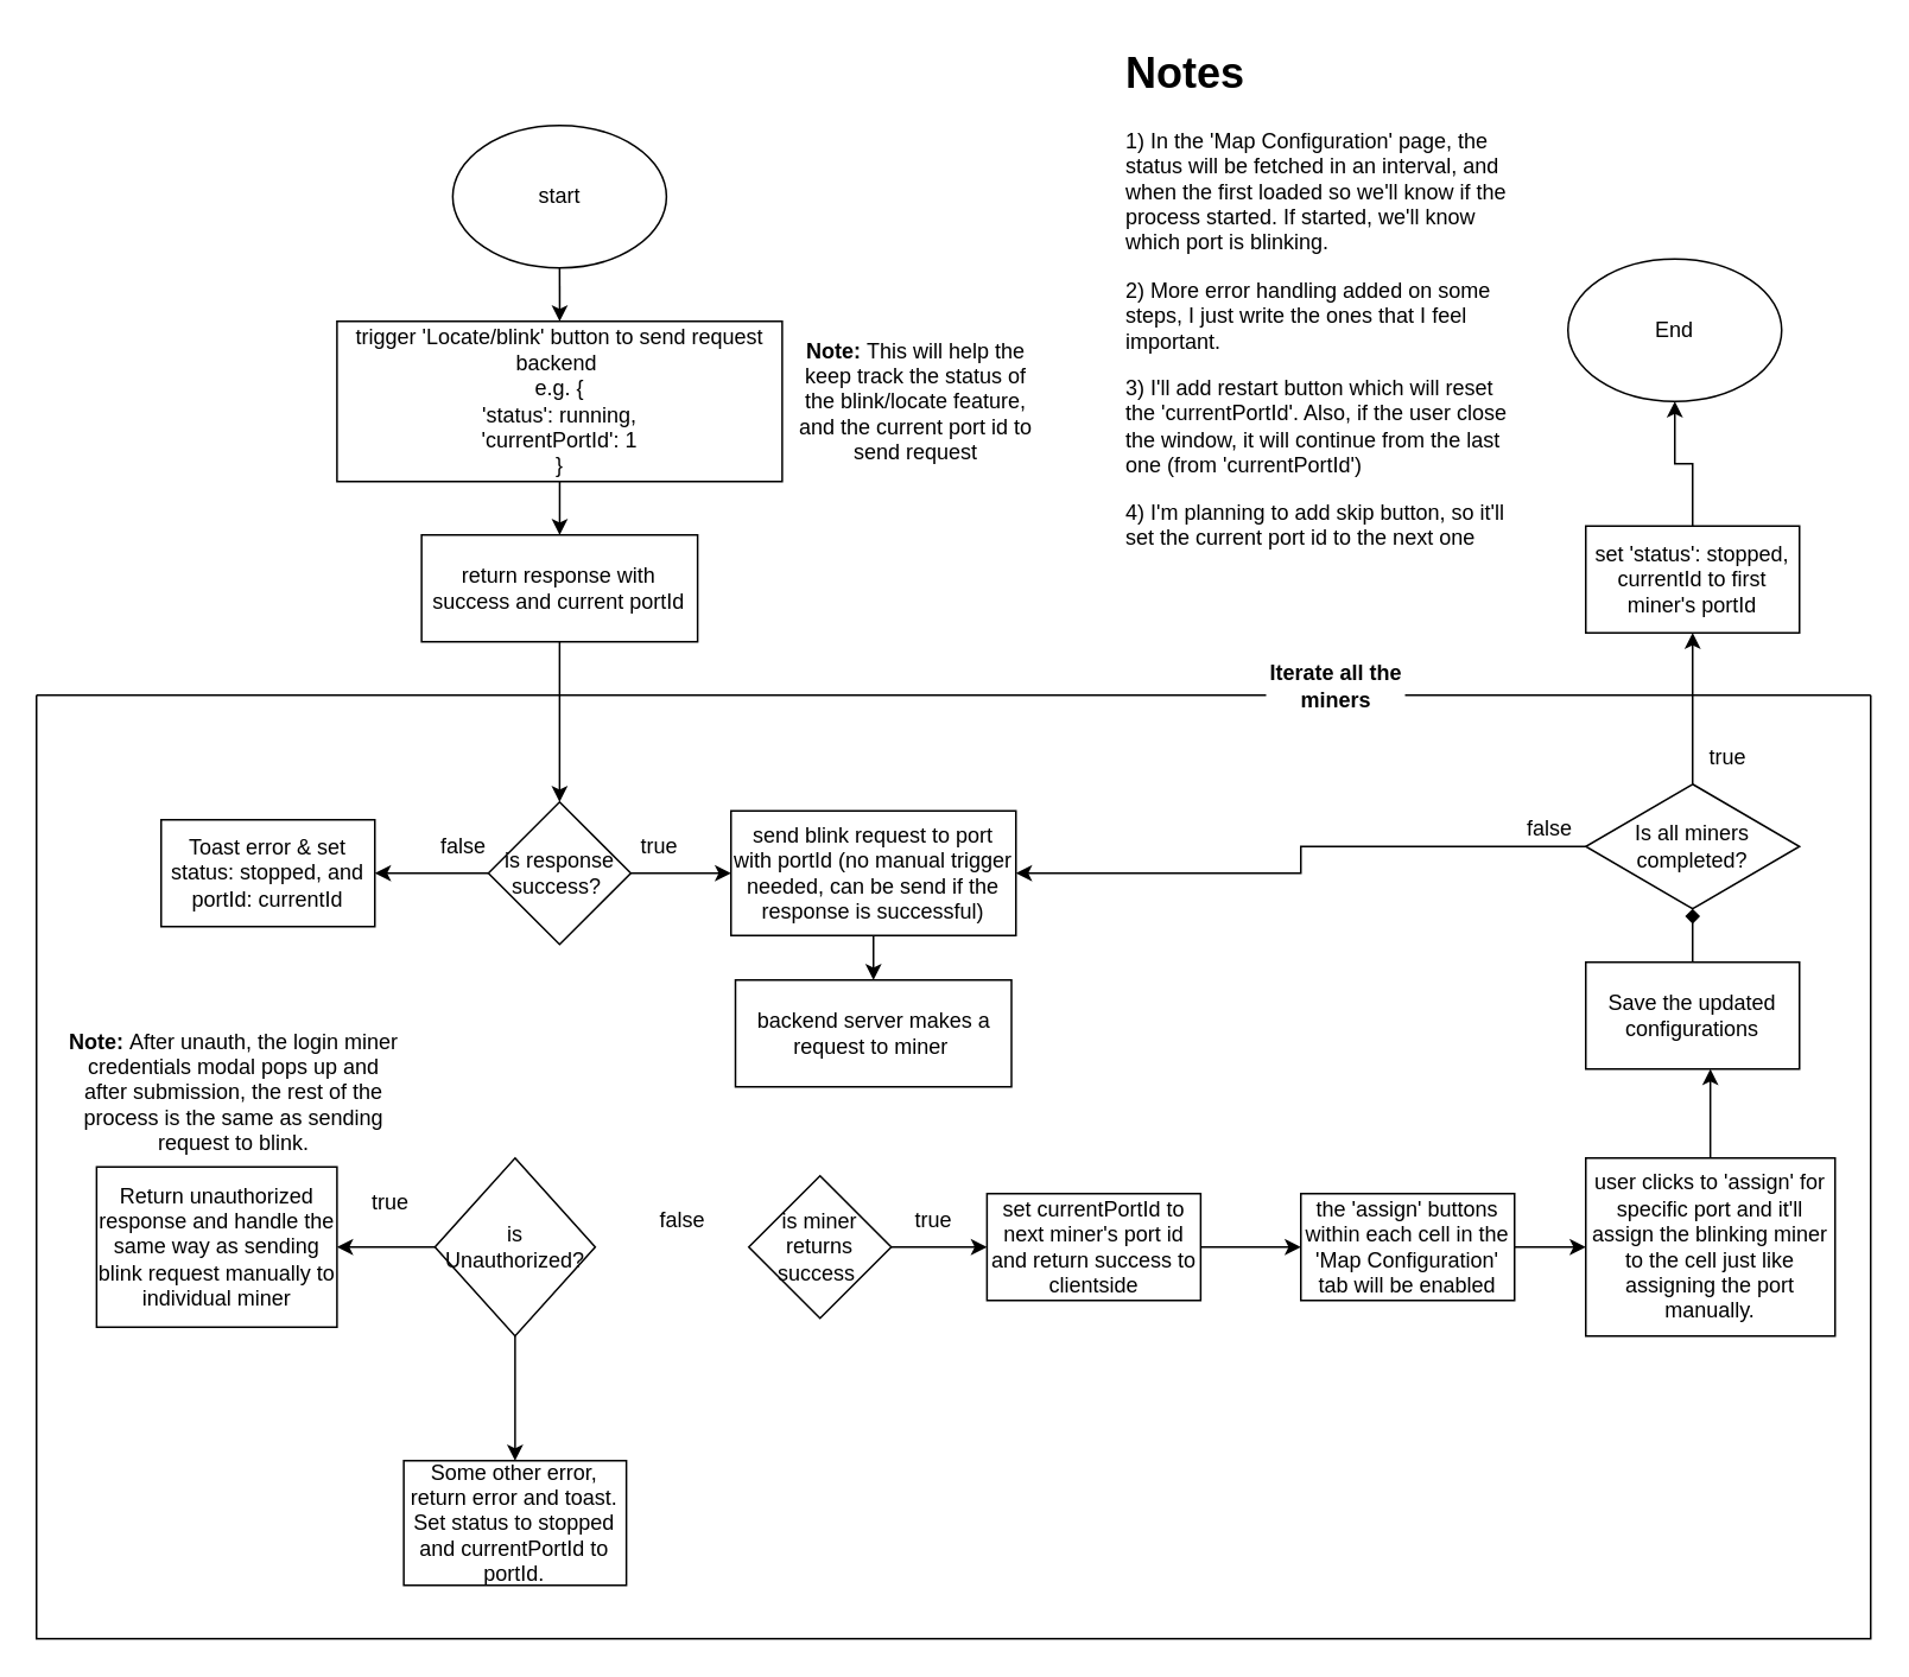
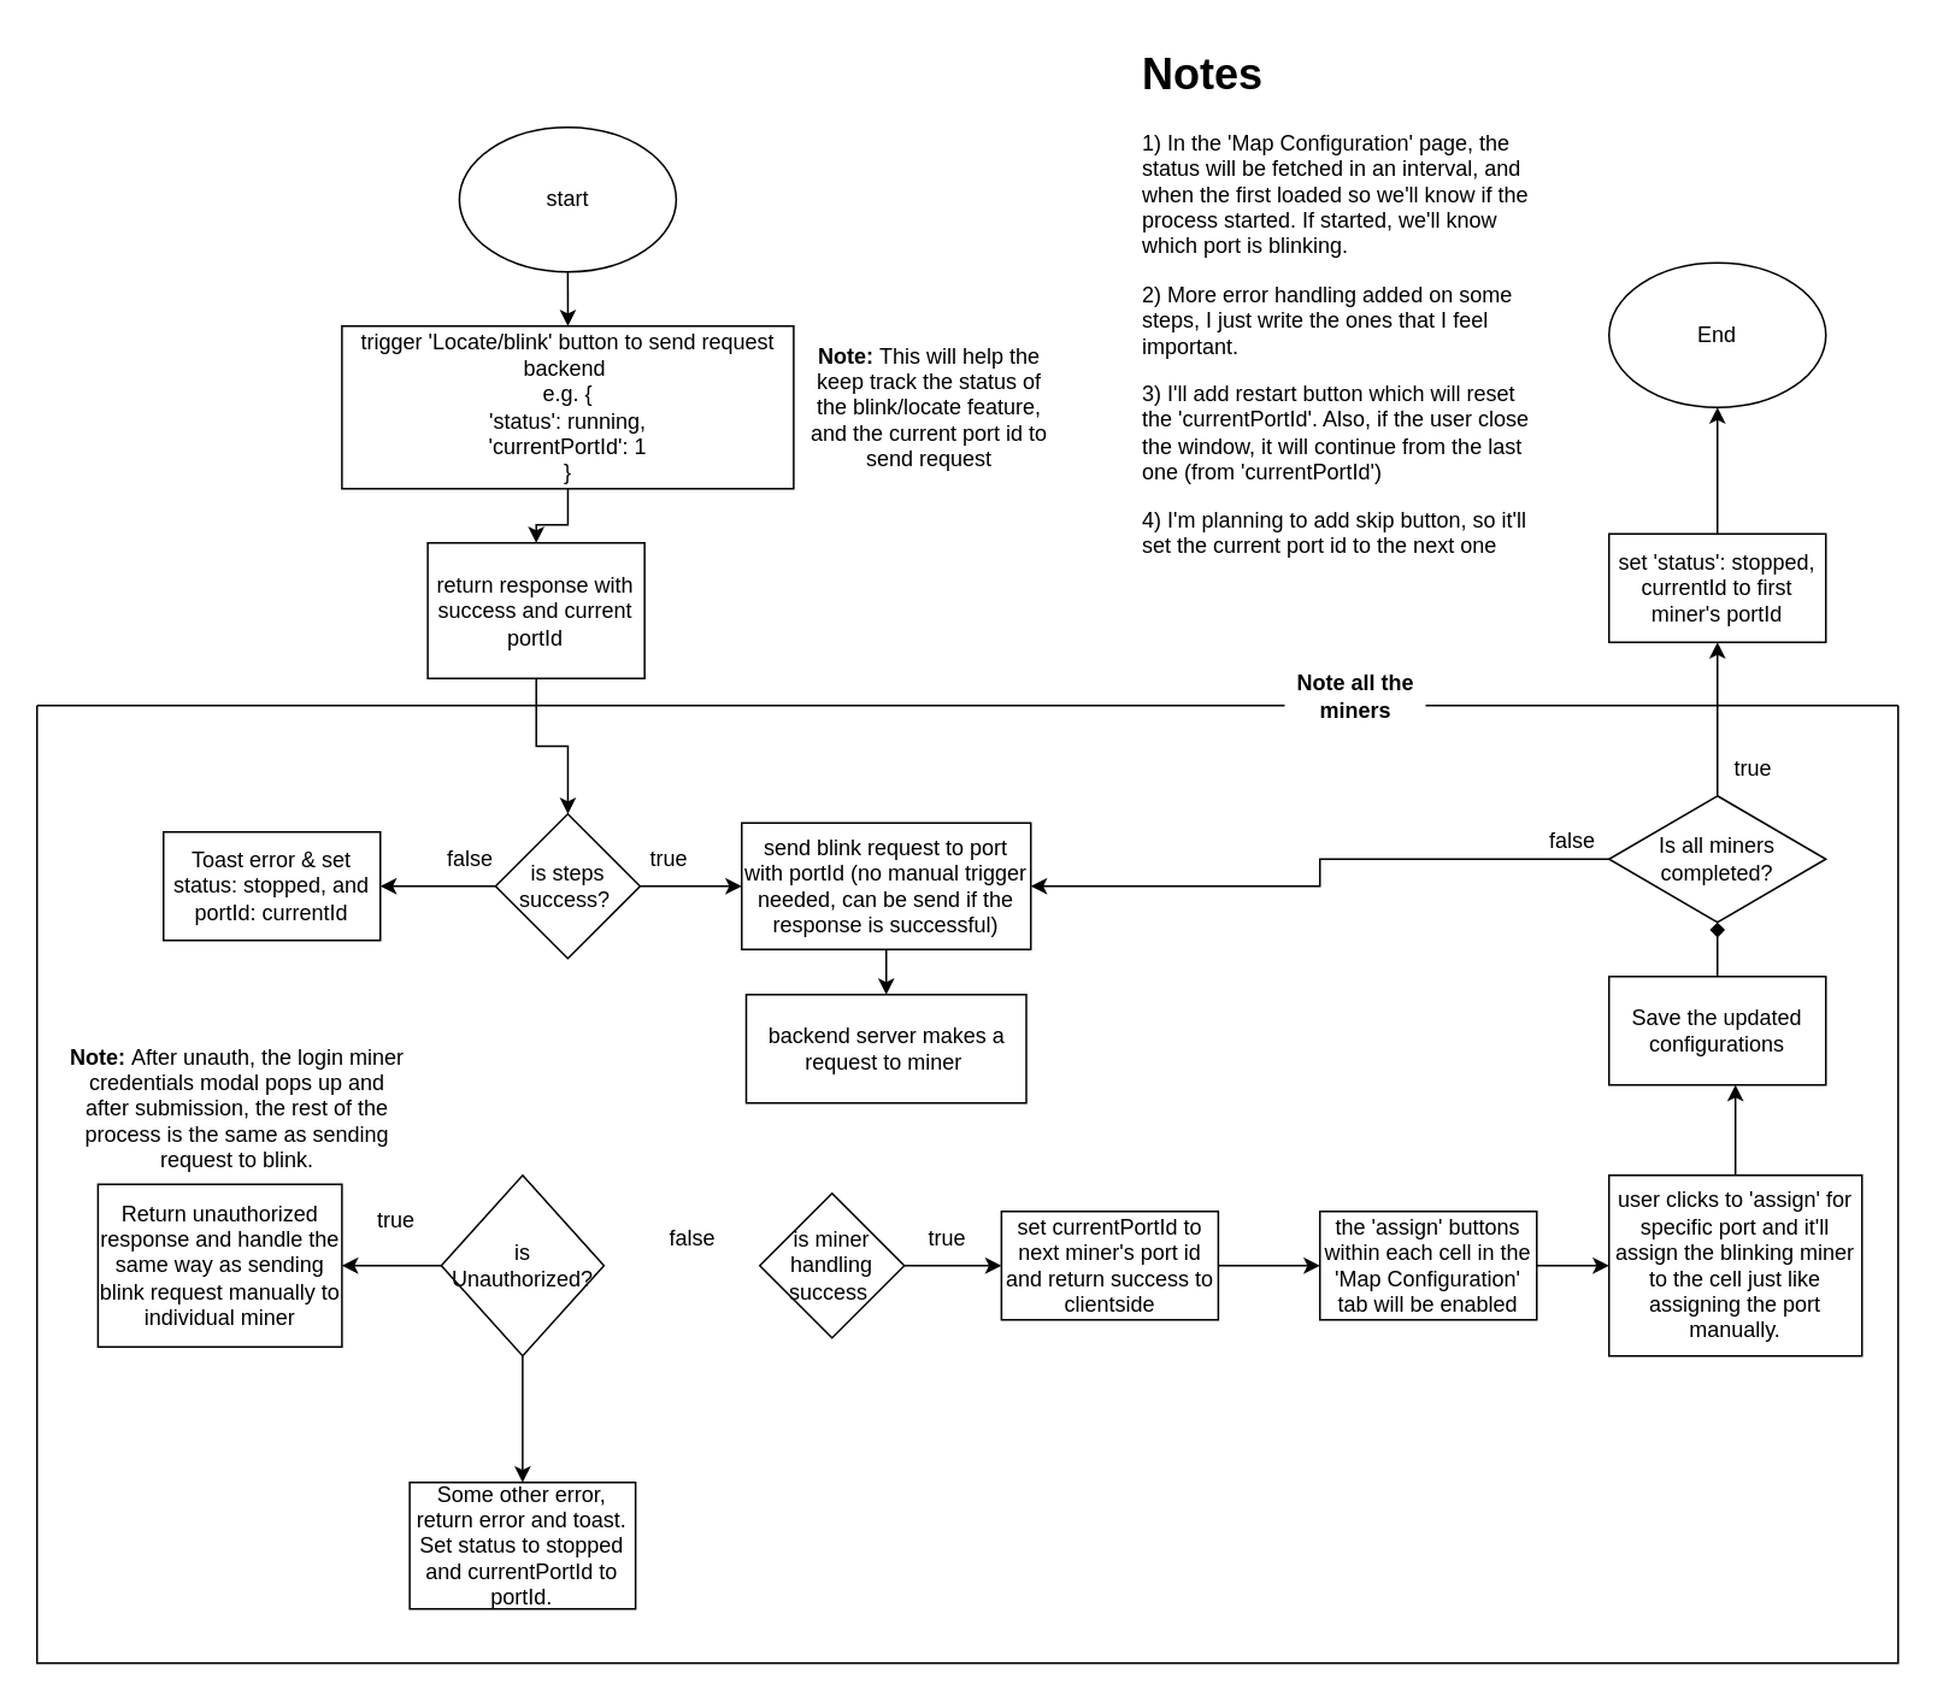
- <mxCell id="45" value="End" style="ellipse;whiteSpace=wrap;html=1;" vertex="1" parent="1"><mxGeometry x="880" y="145" width="120" height="80" as="geometry" /></mxCell>
+ <mxCell id="45" value="End" style="ellipse;whiteSpace=wrap;html=1;" vertex="1" parent="1"><mxGeometry x="890" y="145" width="120" height="80" as="geometry" /></mxCell>
- <mxCell id="7" value="return response with success and current portId" style="whiteSpace=wrap;html=1;" vertex="1" parent="1"><mxGeometry x="236.25" y="300" width="155" height="60" as="geometry" /></mxCell>
+ <mxCell id="7" value="return response with success and current portId" style="whiteSpace=wrap;html=1;" vertex="1" parent="1"><mxGeometry x="236.25" y="300" width="120" height="75" as="geometry" /></mxCell>
- <mxCell id="43" value="Iterate all the miners" style="text;html=1;align=center;verticalAlign=middle;whiteSpace=wrap;rounded=0;labelBackgroundColor=default;fontStyle=1" vertex="1" parent="1"><mxGeometry x="710" y="360" width="80" height="50" as="geometry" /></mxCell>
+ <mxCell id="43" value="Note all the miners" style="text;html=1;align=center;verticalAlign=middle;whiteSpace=wrap;rounded=0;labelBackgroundColor=default;fontStyle=1" vertex="1" parent="1"><mxGeometry x="710" y="360" width="80" height="50" as="geometry" /></mxCell>
- <mxCell id="25" value="is response success?&amp;nbsp;" style="rhombus;whiteSpace=wrap;html=1;" vertex="1" parent="23"><mxGeometry x="253.75" y="60" width="80" height="80" as="geometry" /></mxCell>
+ <mxCell id="25" value="is steps success?&amp;nbsp;" style="rhombus;whiteSpace=wrap;html=1;" vertex="1" parent="23"><mxGeometry x="253.75" y="60" width="80" height="80" as="geometry" /></mxCell>
- <mxCell id="33" value="is miner returns success&amp;nbsp;" style="rhombus;whiteSpace=wrap;html=1;" vertex="1" parent="23"><mxGeometry x="400" y="270" width="80" height="80" as="geometry" /></mxCell>
+ <mxCell id="33" value="is miner handling success&amp;nbsp;" style="rhombus;whiteSpace=wrap;html=1;" vertex="1" parent="23"><mxGeometry x="400" y="270" width="80" height="80" as="geometry" /></mxCell>
